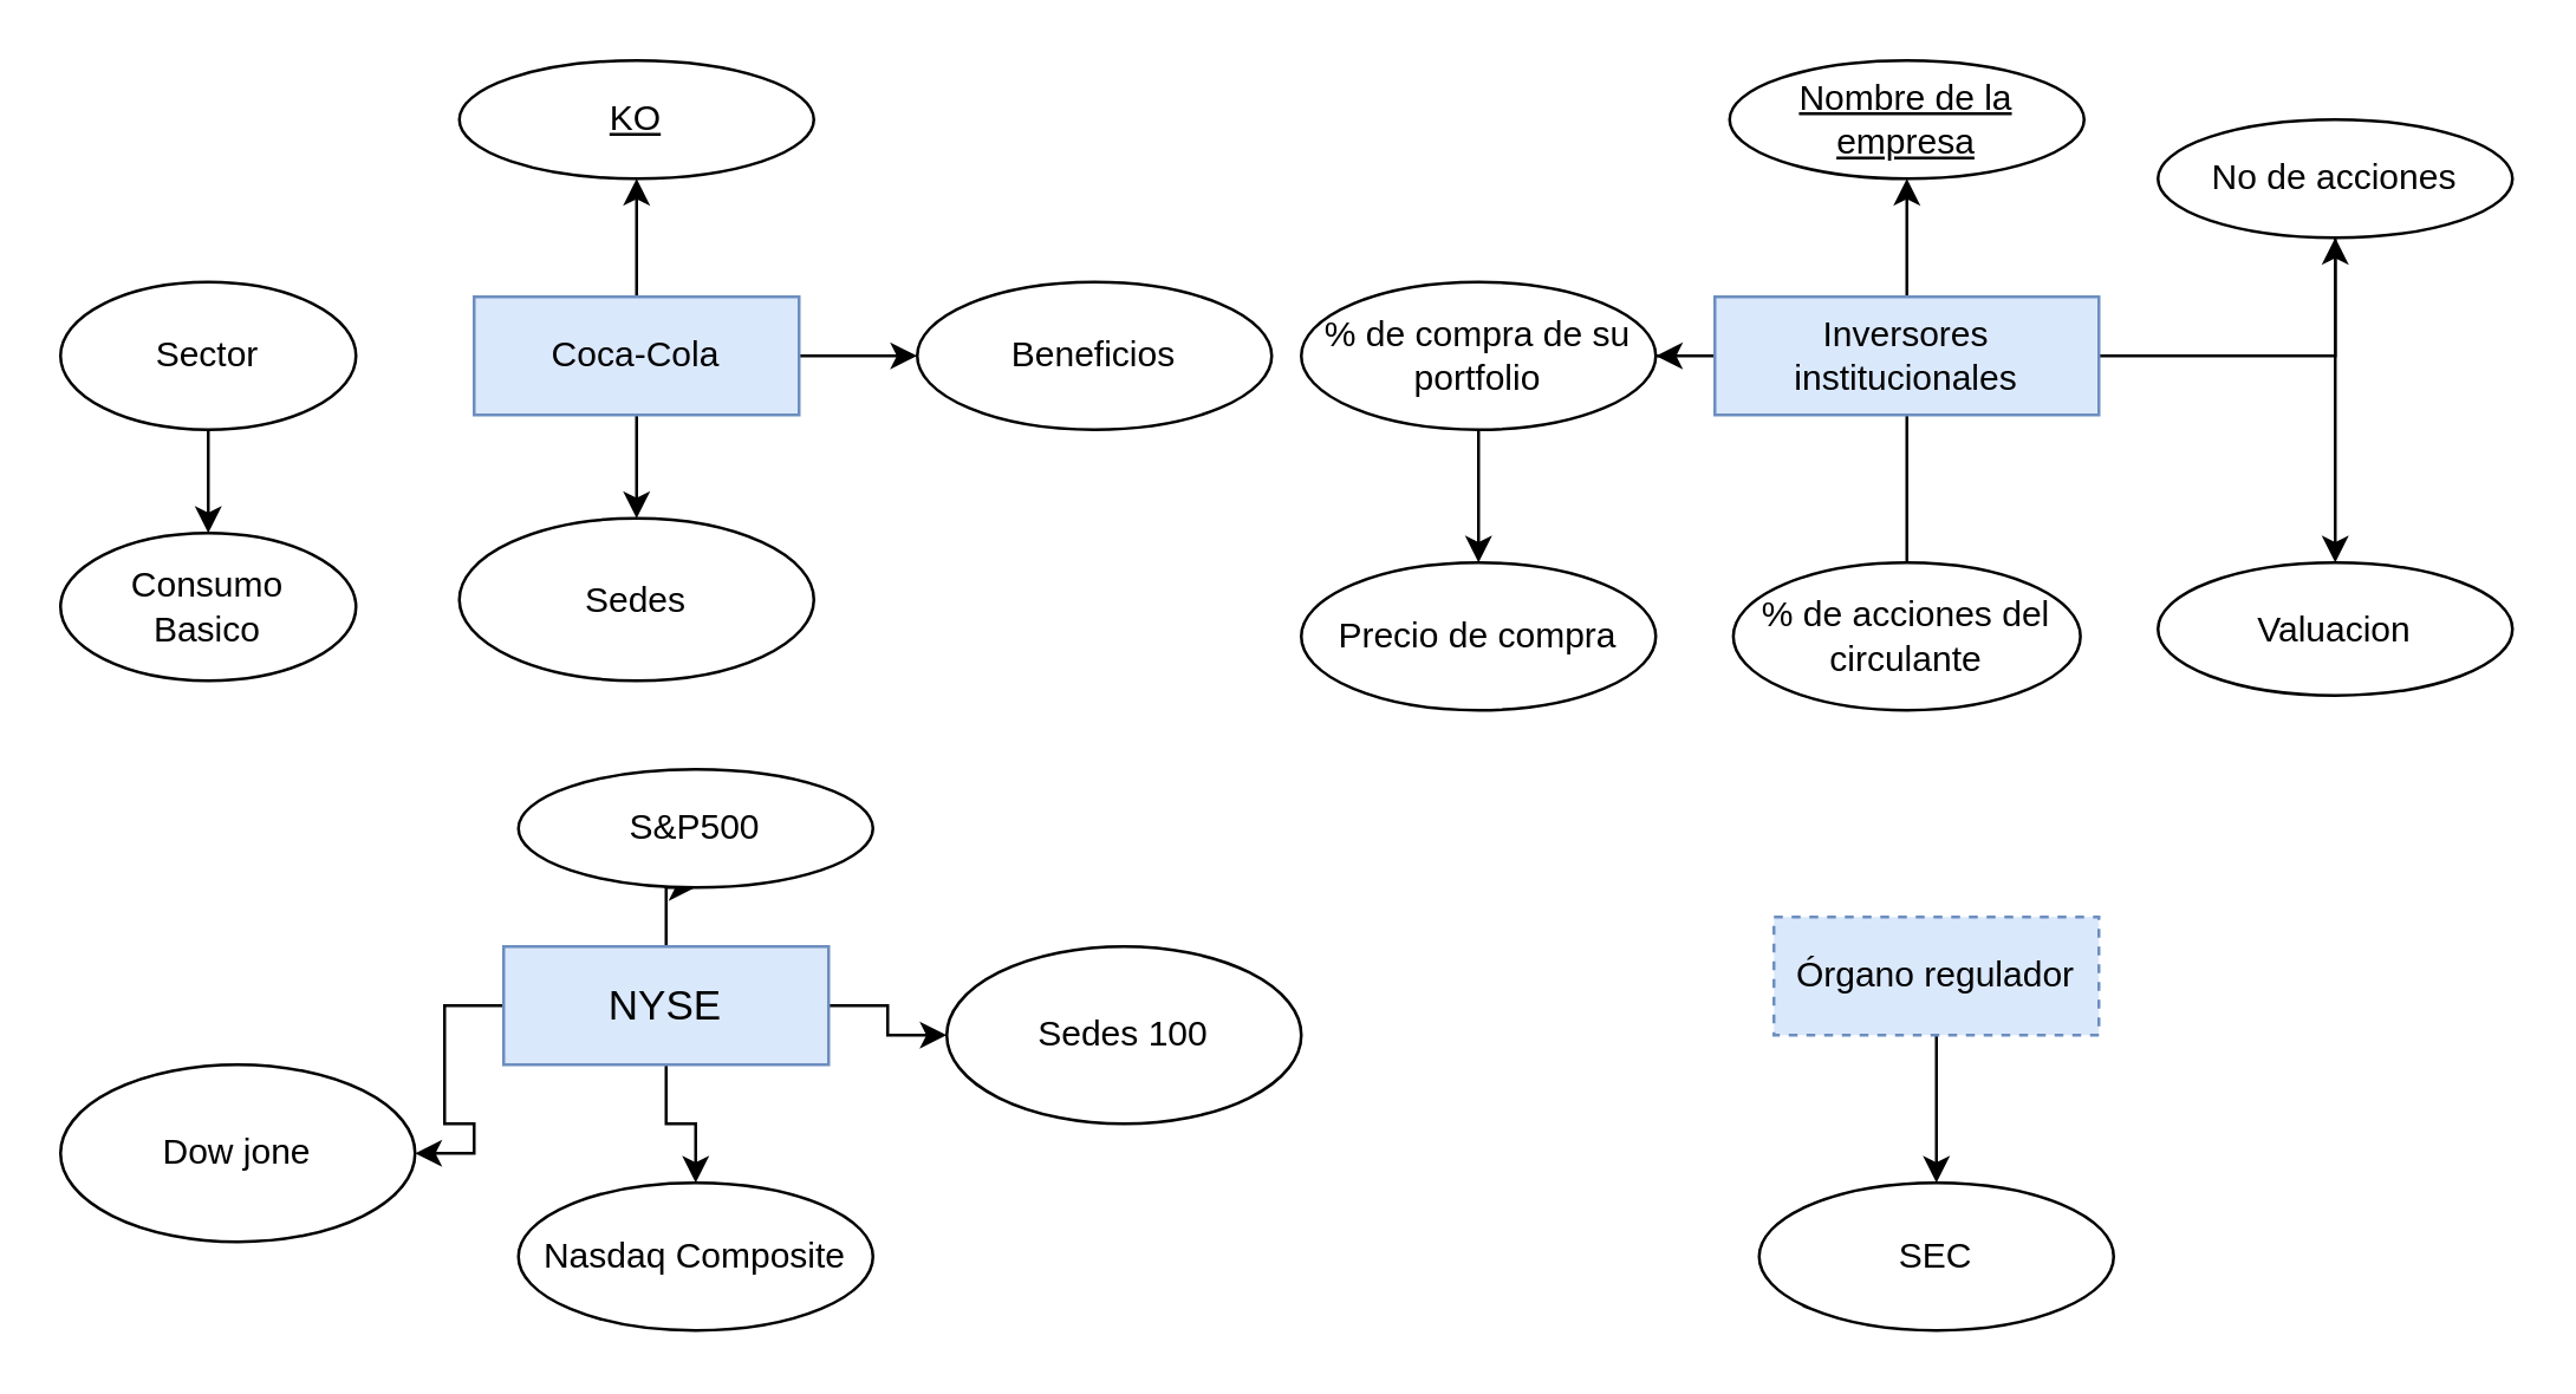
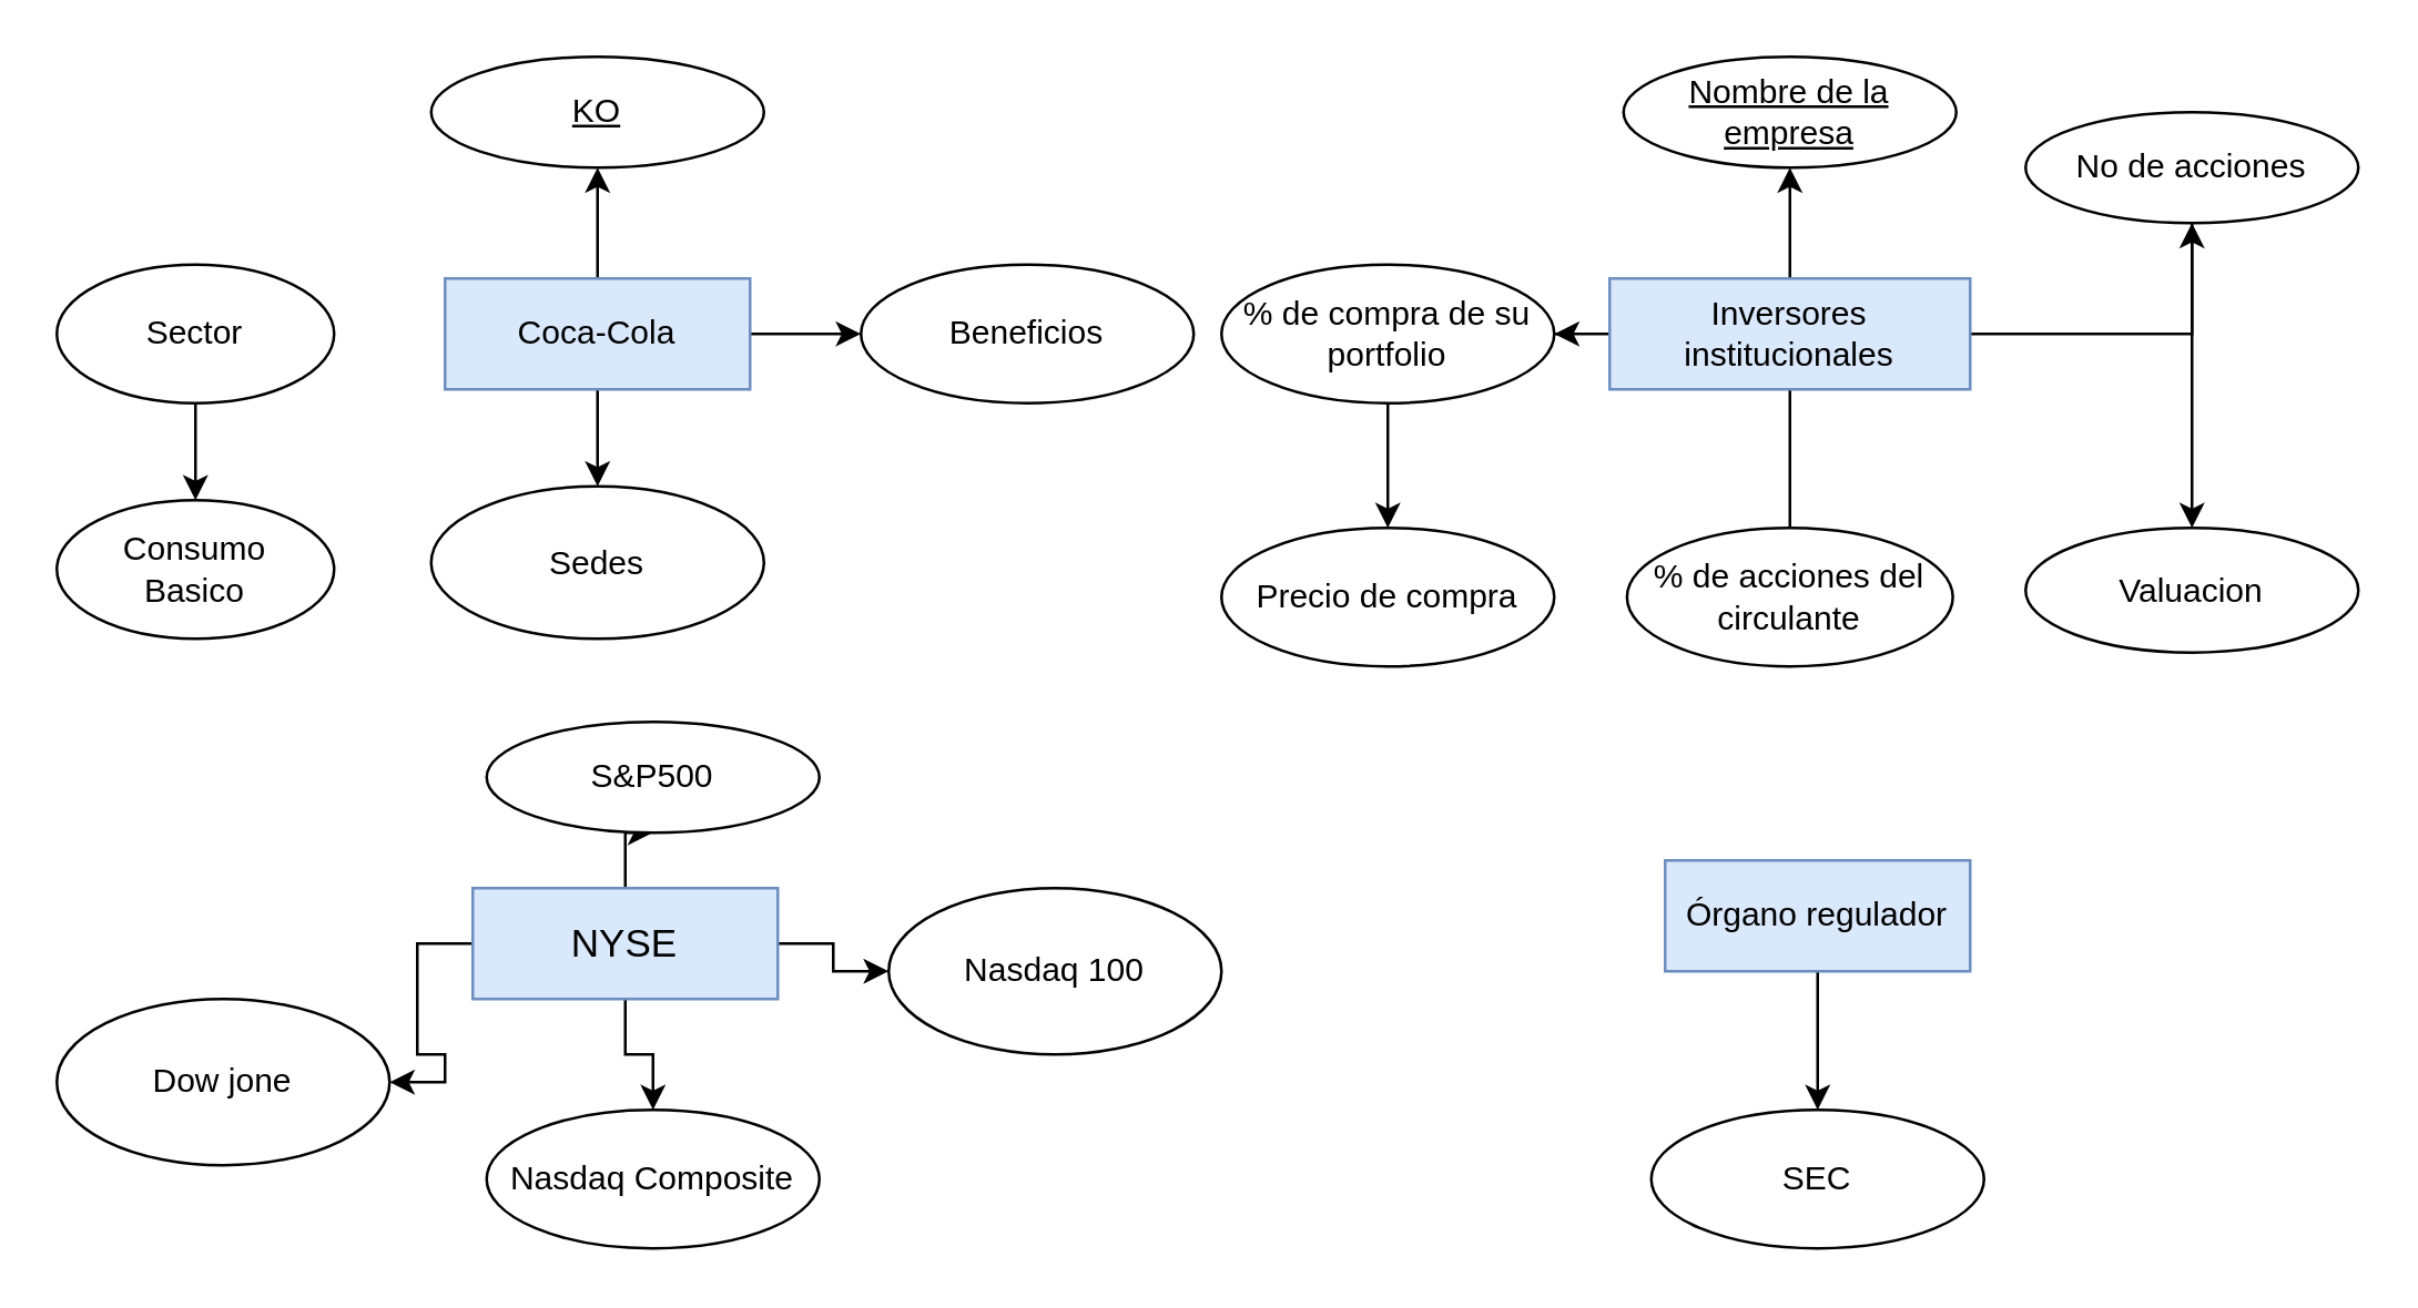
- <mxCell id="12" value="Órgano regulador" style="rounded=0;whiteSpace=wrap;html=1;fillColor=#dae8fc;strokeColor=#6c8ebf;dashed=1;" vertex="1" parent="1"><mxGeometry x="600" y="310" width="110" height="40" as="geometry" /></mxCell>
+ <mxCell id="12" value="Órgano regulador" style="rounded=0;whiteSpace=wrap;html=1;fillColor=#dae8fc;strokeColor=#6c8ebf;" vertex="1" parent="1"><mxGeometry x="600" y="310" width="110" height="40" as="geometry" /></mxCell>
- <mxCell id="35" value="Sedes 100" style="ellipse;whiteSpace=wrap;html=1;" vertex="1" parent="1"><mxGeometry x="320" y="320" width="120" height="60" as="geometry" /></mxCell>
+ <mxCell id="35" value="Nasdaq 100" style="ellipse;whiteSpace=wrap;html=1;" vertex="1" parent="1"><mxGeometry x="320" y="320" width="120" height="60" as="geometry" /></mxCell>
